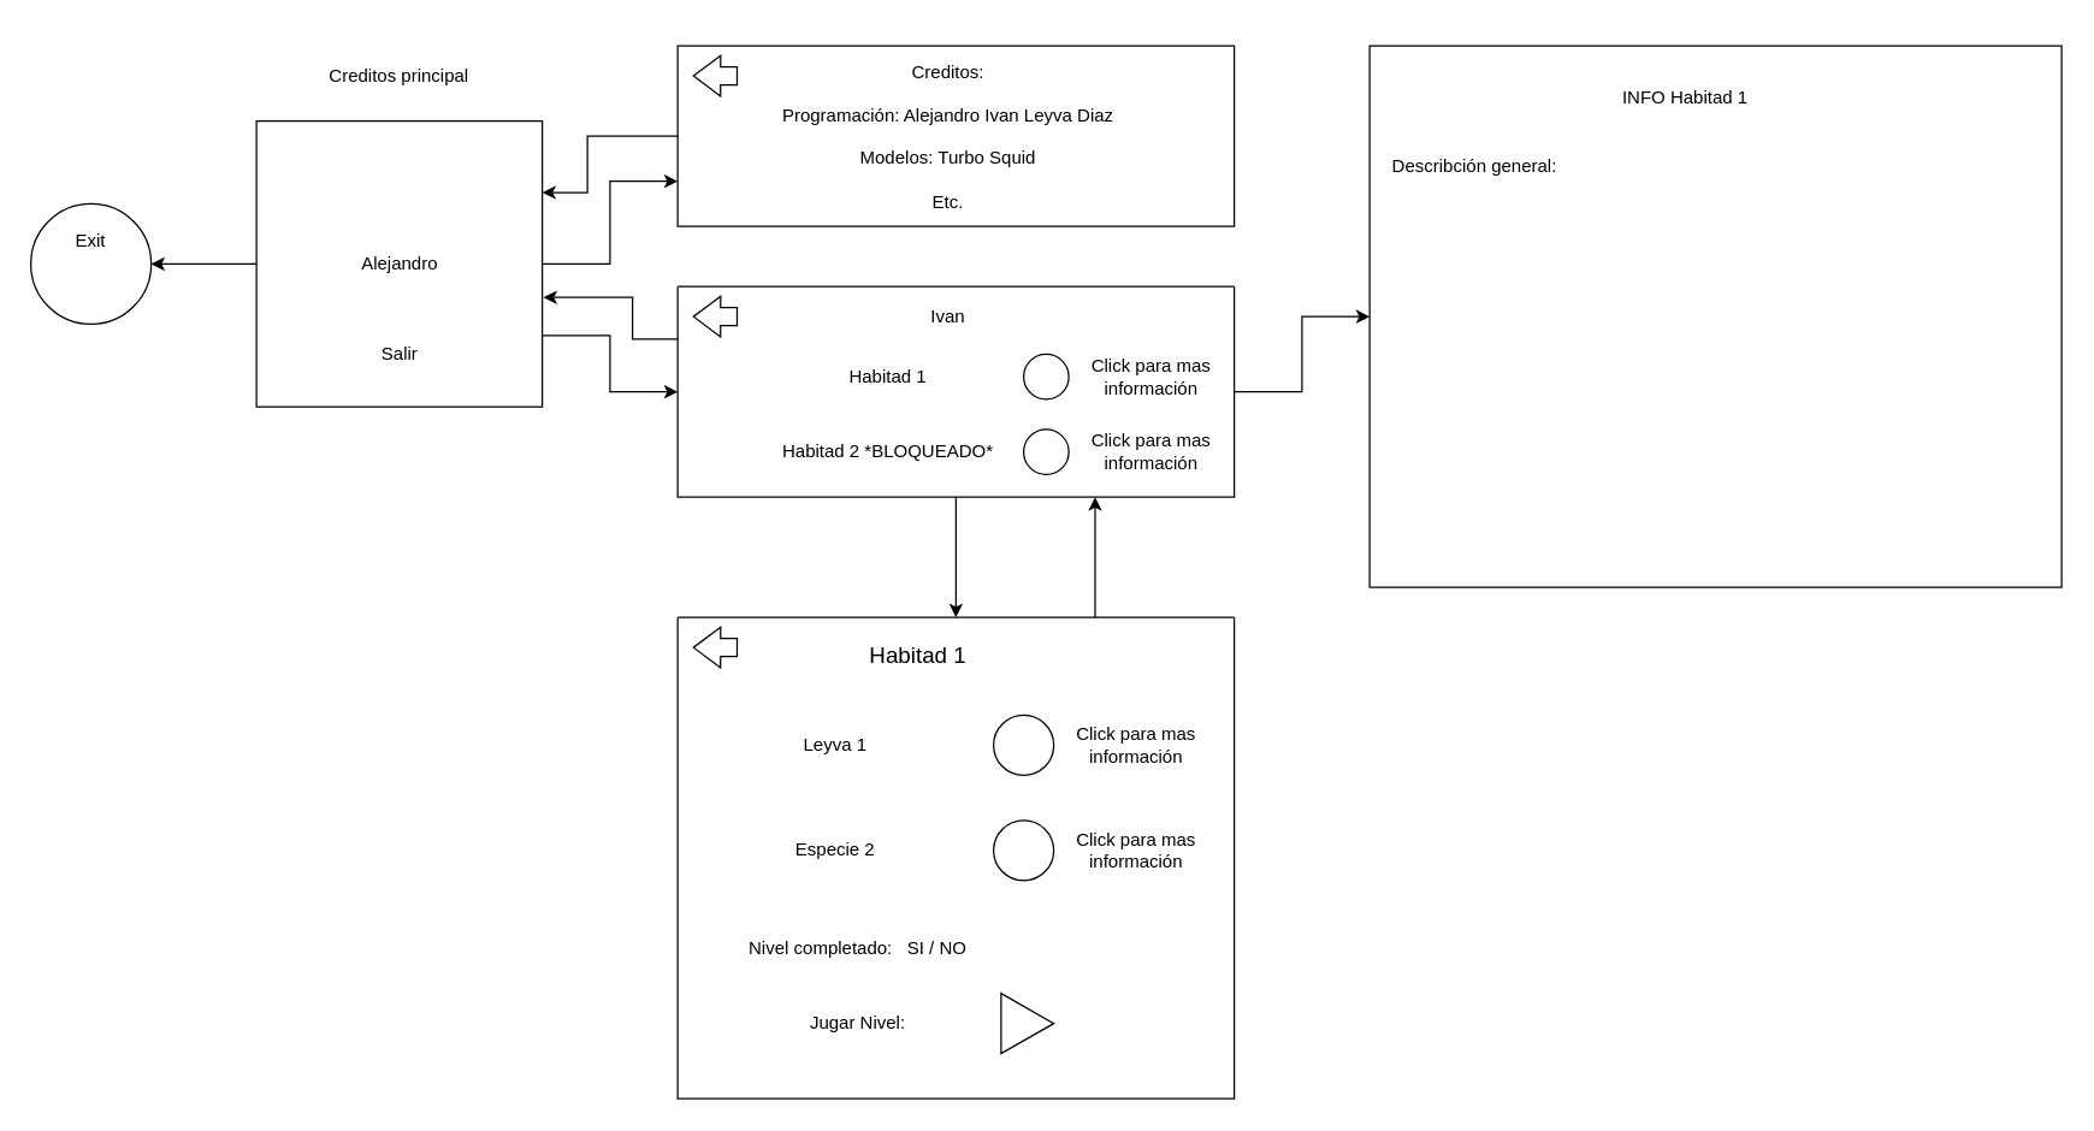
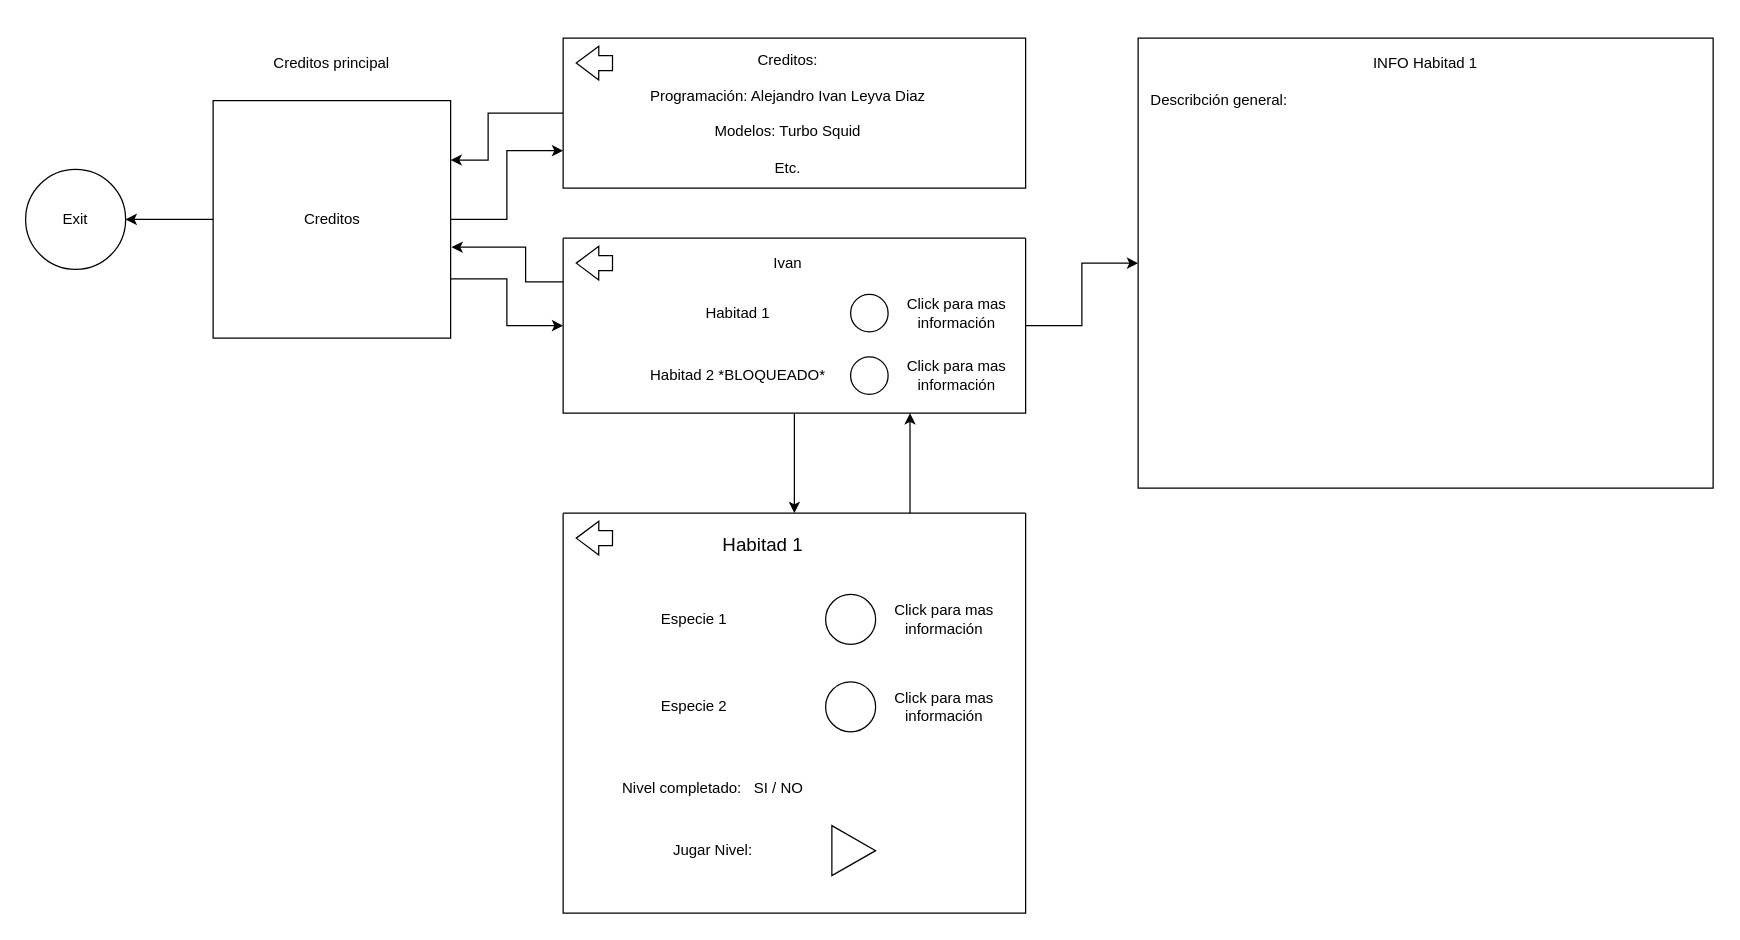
- <mxCell id="42" value="INFO Habitad 1" style="text;html=1;strokeColor=none;fillColor=none;align=center;verticalAlign=middle;whiteSpace=wrap;rounded=0;" vertex="1" parent="1"><mxGeometry x="1060" y="50" width="120" height="30" as="geometry" /></mxCell>
+ <mxCell id="42" value="INFO Habitad 1" style="text;html=1;strokeColor=none;fillColor=none;align=center;verticalAlign=middle;whiteSpace=wrap;rounded=0;" vertex="1" parent="1"><mxGeometry x="1080" y="35" width="120" height="30" as="geometry" /></mxCell>
- <mxCell id="43" value="Describción general:" style="text;html=1;strokeColor=none;fillColor=none;align=center;verticalAlign=middle;whiteSpace=wrap;rounded=0;" vertex="1" parent="1"><mxGeometry x="915" y="90" width="130" height="40" as="geometry" /></mxCell>
+ <mxCell id="43" value="Describción general:" style="text;html=1;strokeColor=none;fillColor=none;align=center;verticalAlign=middle;whiteSpace=wrap;rounded=0;" vertex="1" parent="1"><mxGeometry x="910" y="60" width="130" height="40" as="geometry" /></mxCell>
- <mxCell id="27" value="Exit" style="text;html=1;strokeColor=none;fillColor=none;align=center;verticalAlign=middle;whiteSpace=wrap;rounded=0;" vertex="1" parent="1"><mxGeometry x="30" y="145" width="60" height="30" as="geometry" /></mxCell>
+ <mxCell id="27" value="Exit" style="text;html=1;strokeColor=none;fillColor=none;align=center;verticalAlign=middle;whiteSpace=wrap;rounded=0;" vertex="1" parent="1"><mxGeometry x="30" y="160" width="60" height="30" as="geometry" /></mxCell>
- <mxCell id="7" value="Alejandro" style="text;html=1;strokeColor=none;fillColor=none;align=center;verticalAlign=middle;whiteSpace=wrap;rounded=0;" vertex="1" parent="1"><mxGeometry x="217.5" y="155" width="95" height="40" as="geometry" /></mxCell>
+ <mxCell id="7" value="Creditos" style="text;html=1;strokeColor=none;fillColor=none;align=center;verticalAlign=middle;whiteSpace=wrap;rounded=0;" vertex="1" parent="1"><mxGeometry x="217.5" y="155" width="95" height="40" as="geometry" /></mxCell>
- <mxCell id="8" value="Salir" style="text;html=1;strokeColor=none;fillColor=none;align=center;verticalAlign=middle;whiteSpace=wrap;rounded=0;" vertex="1" parent="1"><mxGeometry x="217.5" y="215" width="95" height="40" as="geometry" /></mxCell>
- <mxCell id="32" value="Leyva 1" style="text;html=1;strokeColor=none;fillColor=none;align=center;verticalAlign=middle;whiteSpace=wrap;rounded=0;" vertex="1" parent="29"><mxGeometry y="60" width="210" height="50" as="geometry" /></mxCell>
+ <mxCell id="32" value="Especie 1" style="text;html=1;strokeColor=none;fillColor=none;align=center;verticalAlign=middle;whiteSpace=wrap;rounded=0;" vertex="1" parent="29"><mxGeometry y="60" width="210" height="50" as="geometry" /></mxCell>
